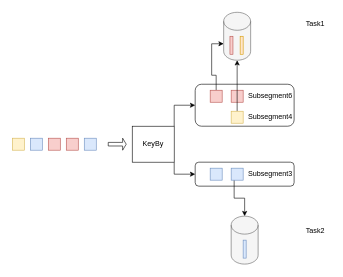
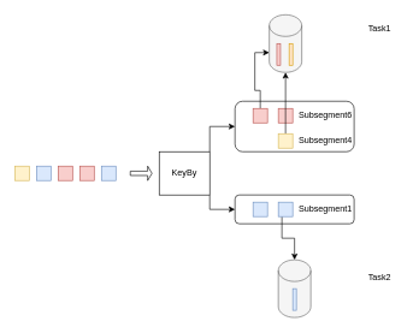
- <mxCell id="25" value="Subsegment3" style="text;html=1;align=center;verticalAlign=middle;resizable=0;points=[];autosize=1;strokeColor=none;fillColor=none;" vertex="1" parent="1"><mxGeometry x="400" y="275" width="100" height="30" as="geometry" /></mxCell>
+ <mxCell id="25" value="Subsegment1" style="text;html=1;align=center;verticalAlign=middle;resizable=0;points=[];autosize=1;strokeColor=none;fillColor=none;" vertex="1" parent="1"><mxGeometry x="400" y="275" width="100" height="30" as="geometry" /></mxCell>
